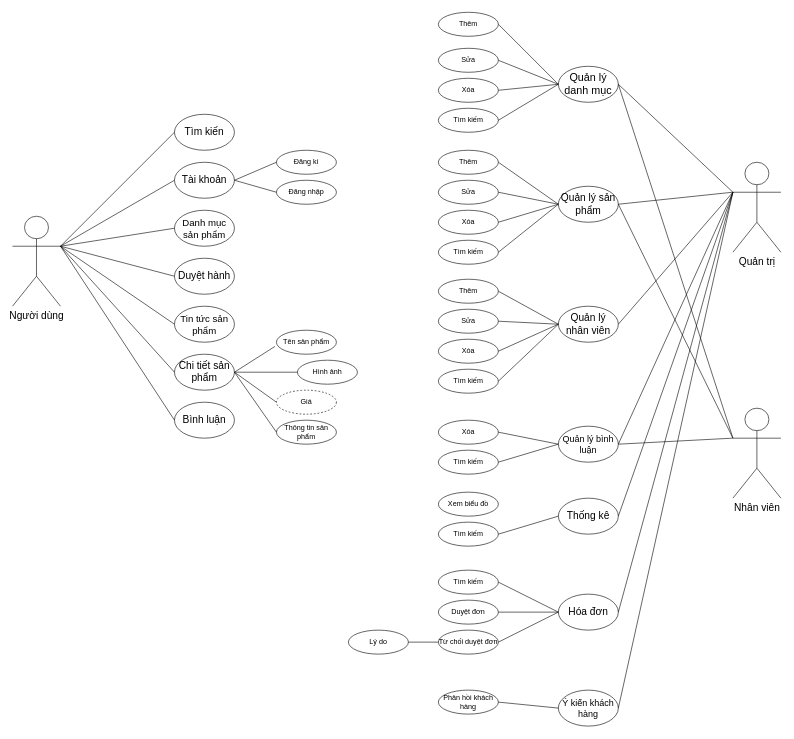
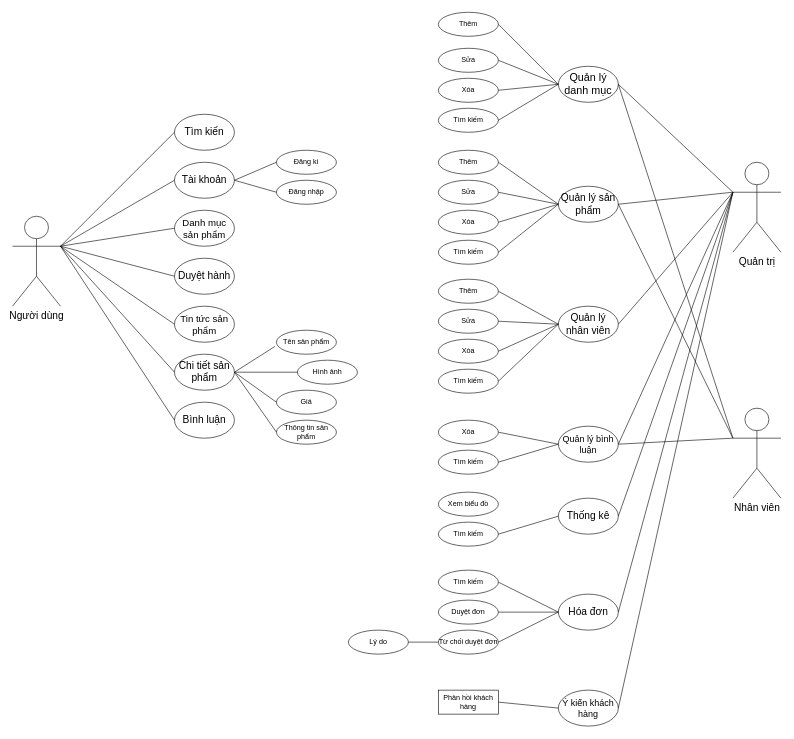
- <mxCell id="14" value="Giá" style="ellipse;whiteSpace=wrap;html=1;align=center;dashed=1;" parent="1" vertex="1"><mxGeometry x="460" y="650" width="100" height="40" as="geometry" /></mxCell>
+ <mxCell id="14" value="Giá" style="ellipse;whiteSpace=wrap;html=1;align=center;" parent="1" vertex="1"><mxGeometry x="460" y="650" width="100" height="40" as="geometry" /></mxCell>
- <mxCell id="42" value="Phản hồi khách hàng" style="ellipse;whiteSpace=wrap;html=1;align=center;" parent="1" vertex="1"><mxGeometry x="730" y="1150" width="100" height="40" as="geometry" /></mxCell>
+ <mxCell id="42" value="Phản hồi khách hàng" style="whiteSpace=wrap;html=1;align=center;rounded=0;" parent="1" vertex="1"><mxGeometry x="730" y="1150" width="100" height="40" as="geometry" /></mxCell>
